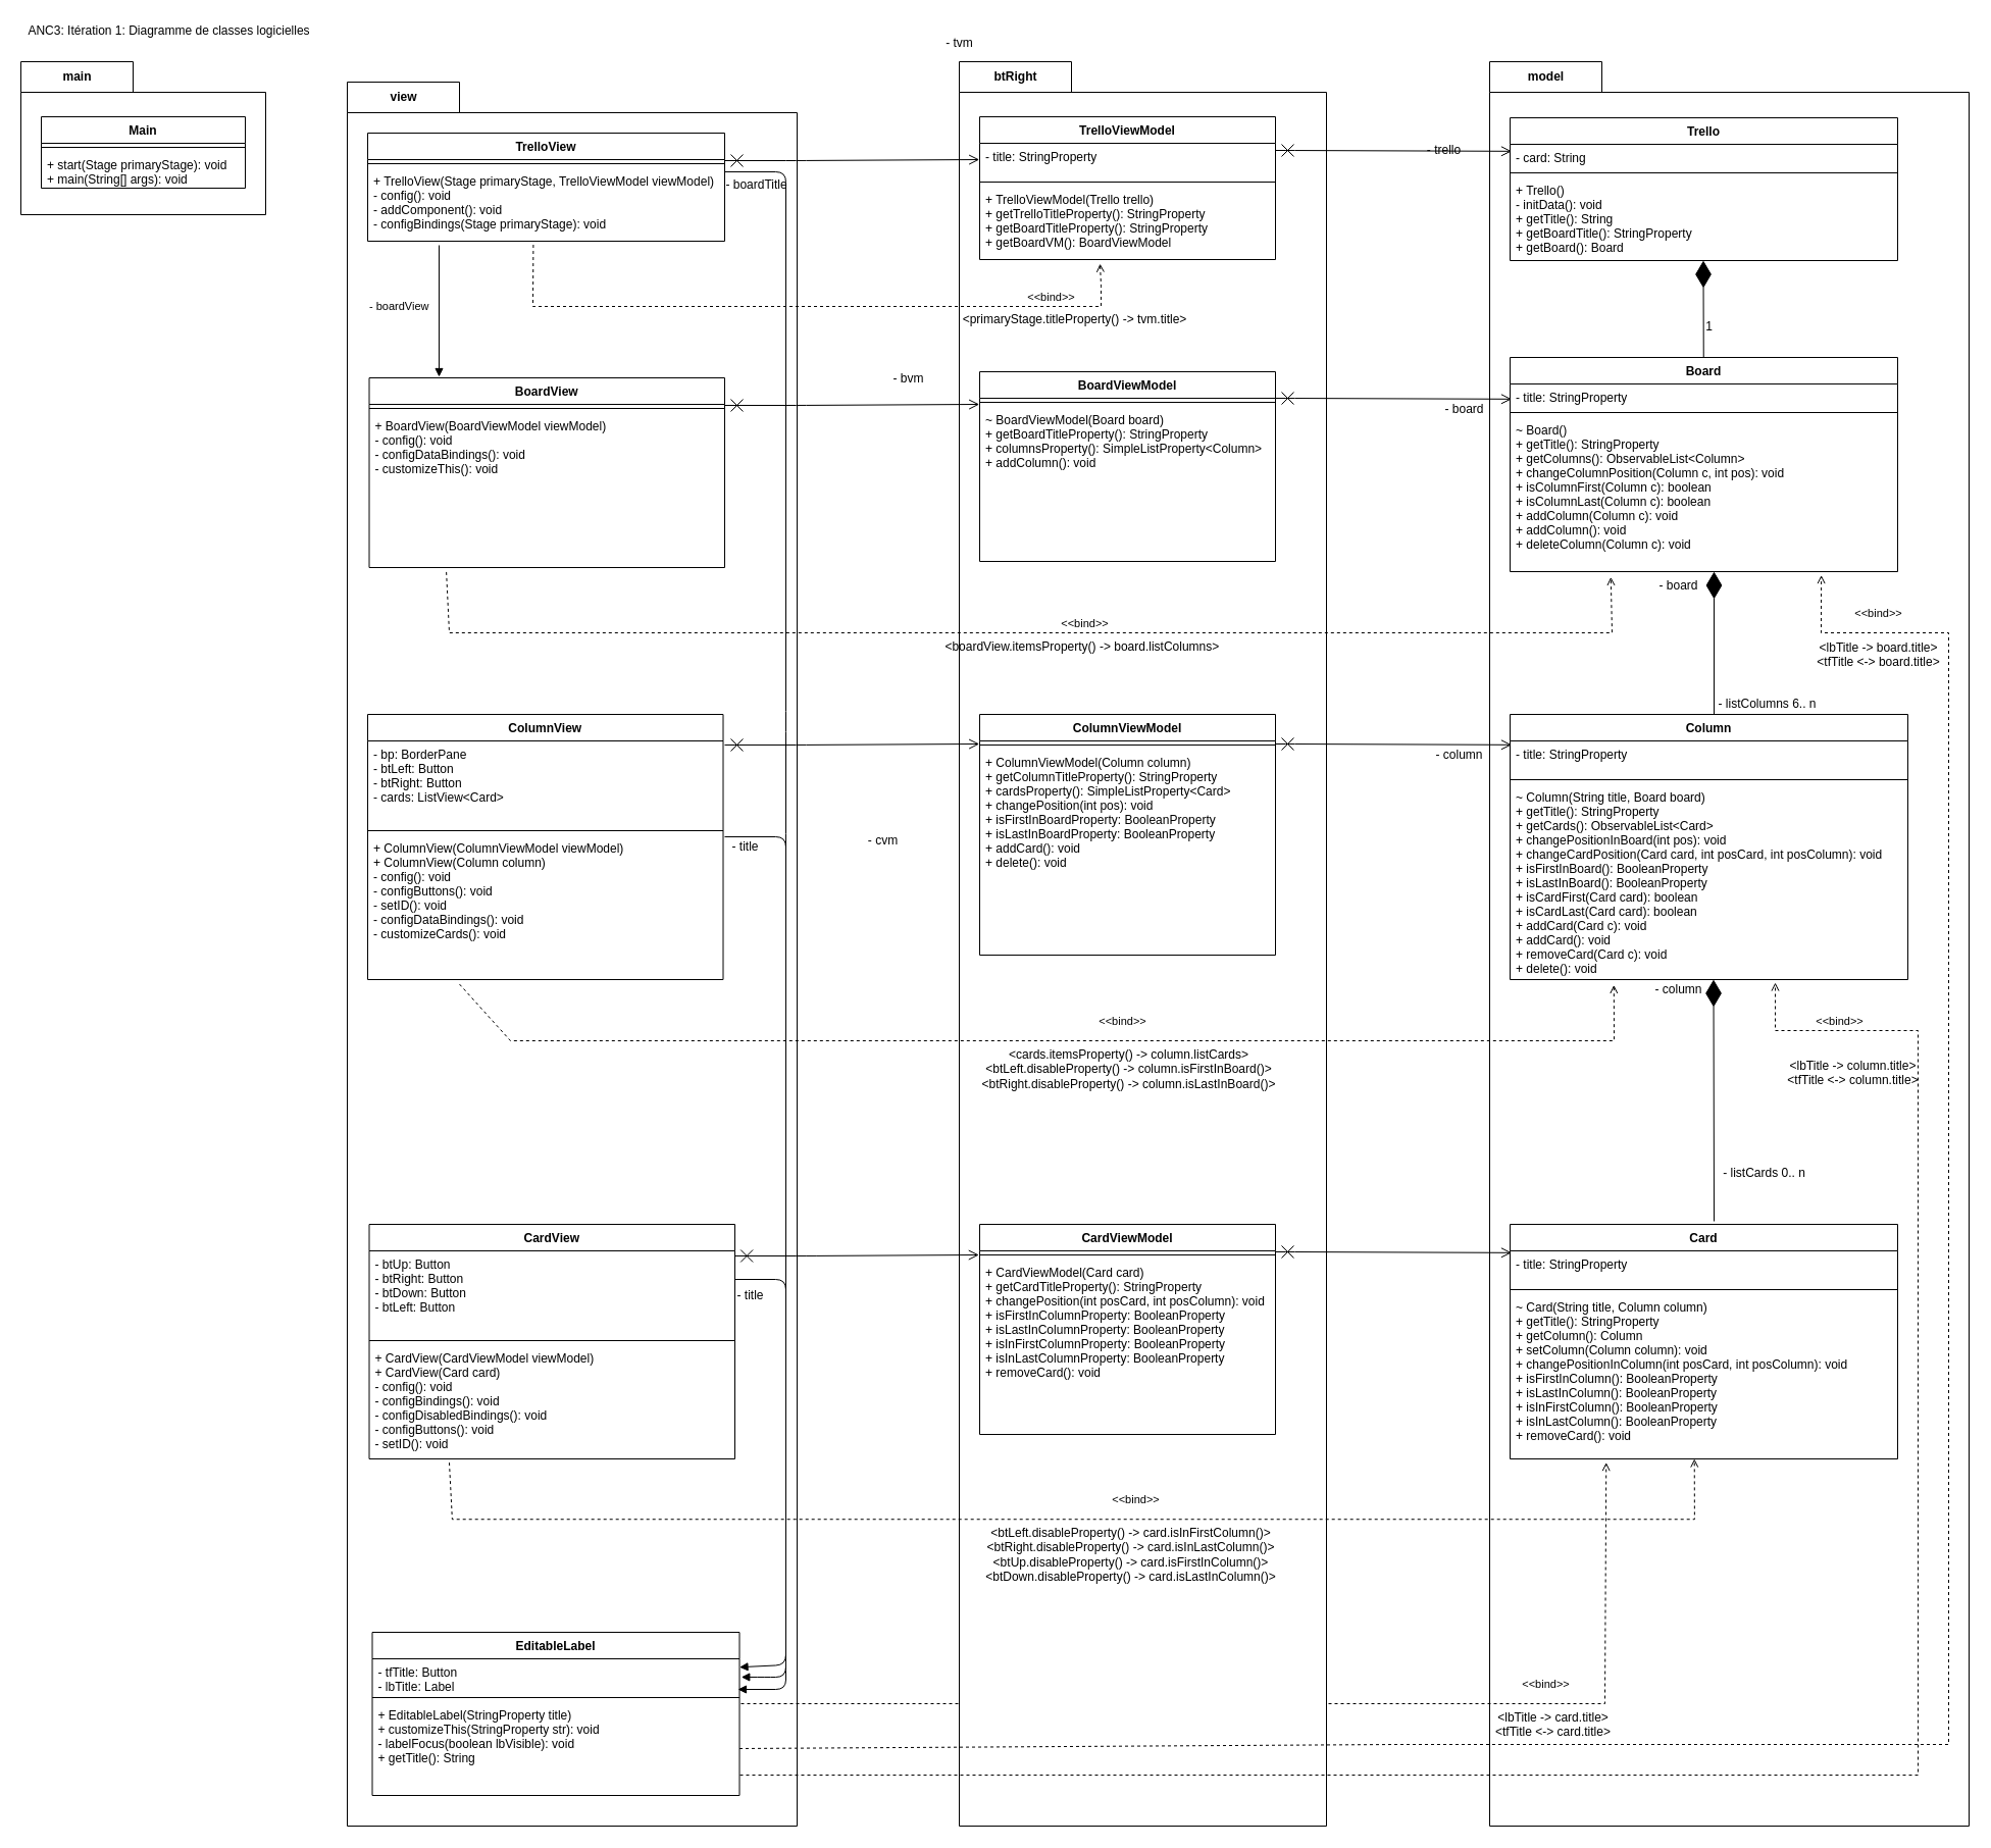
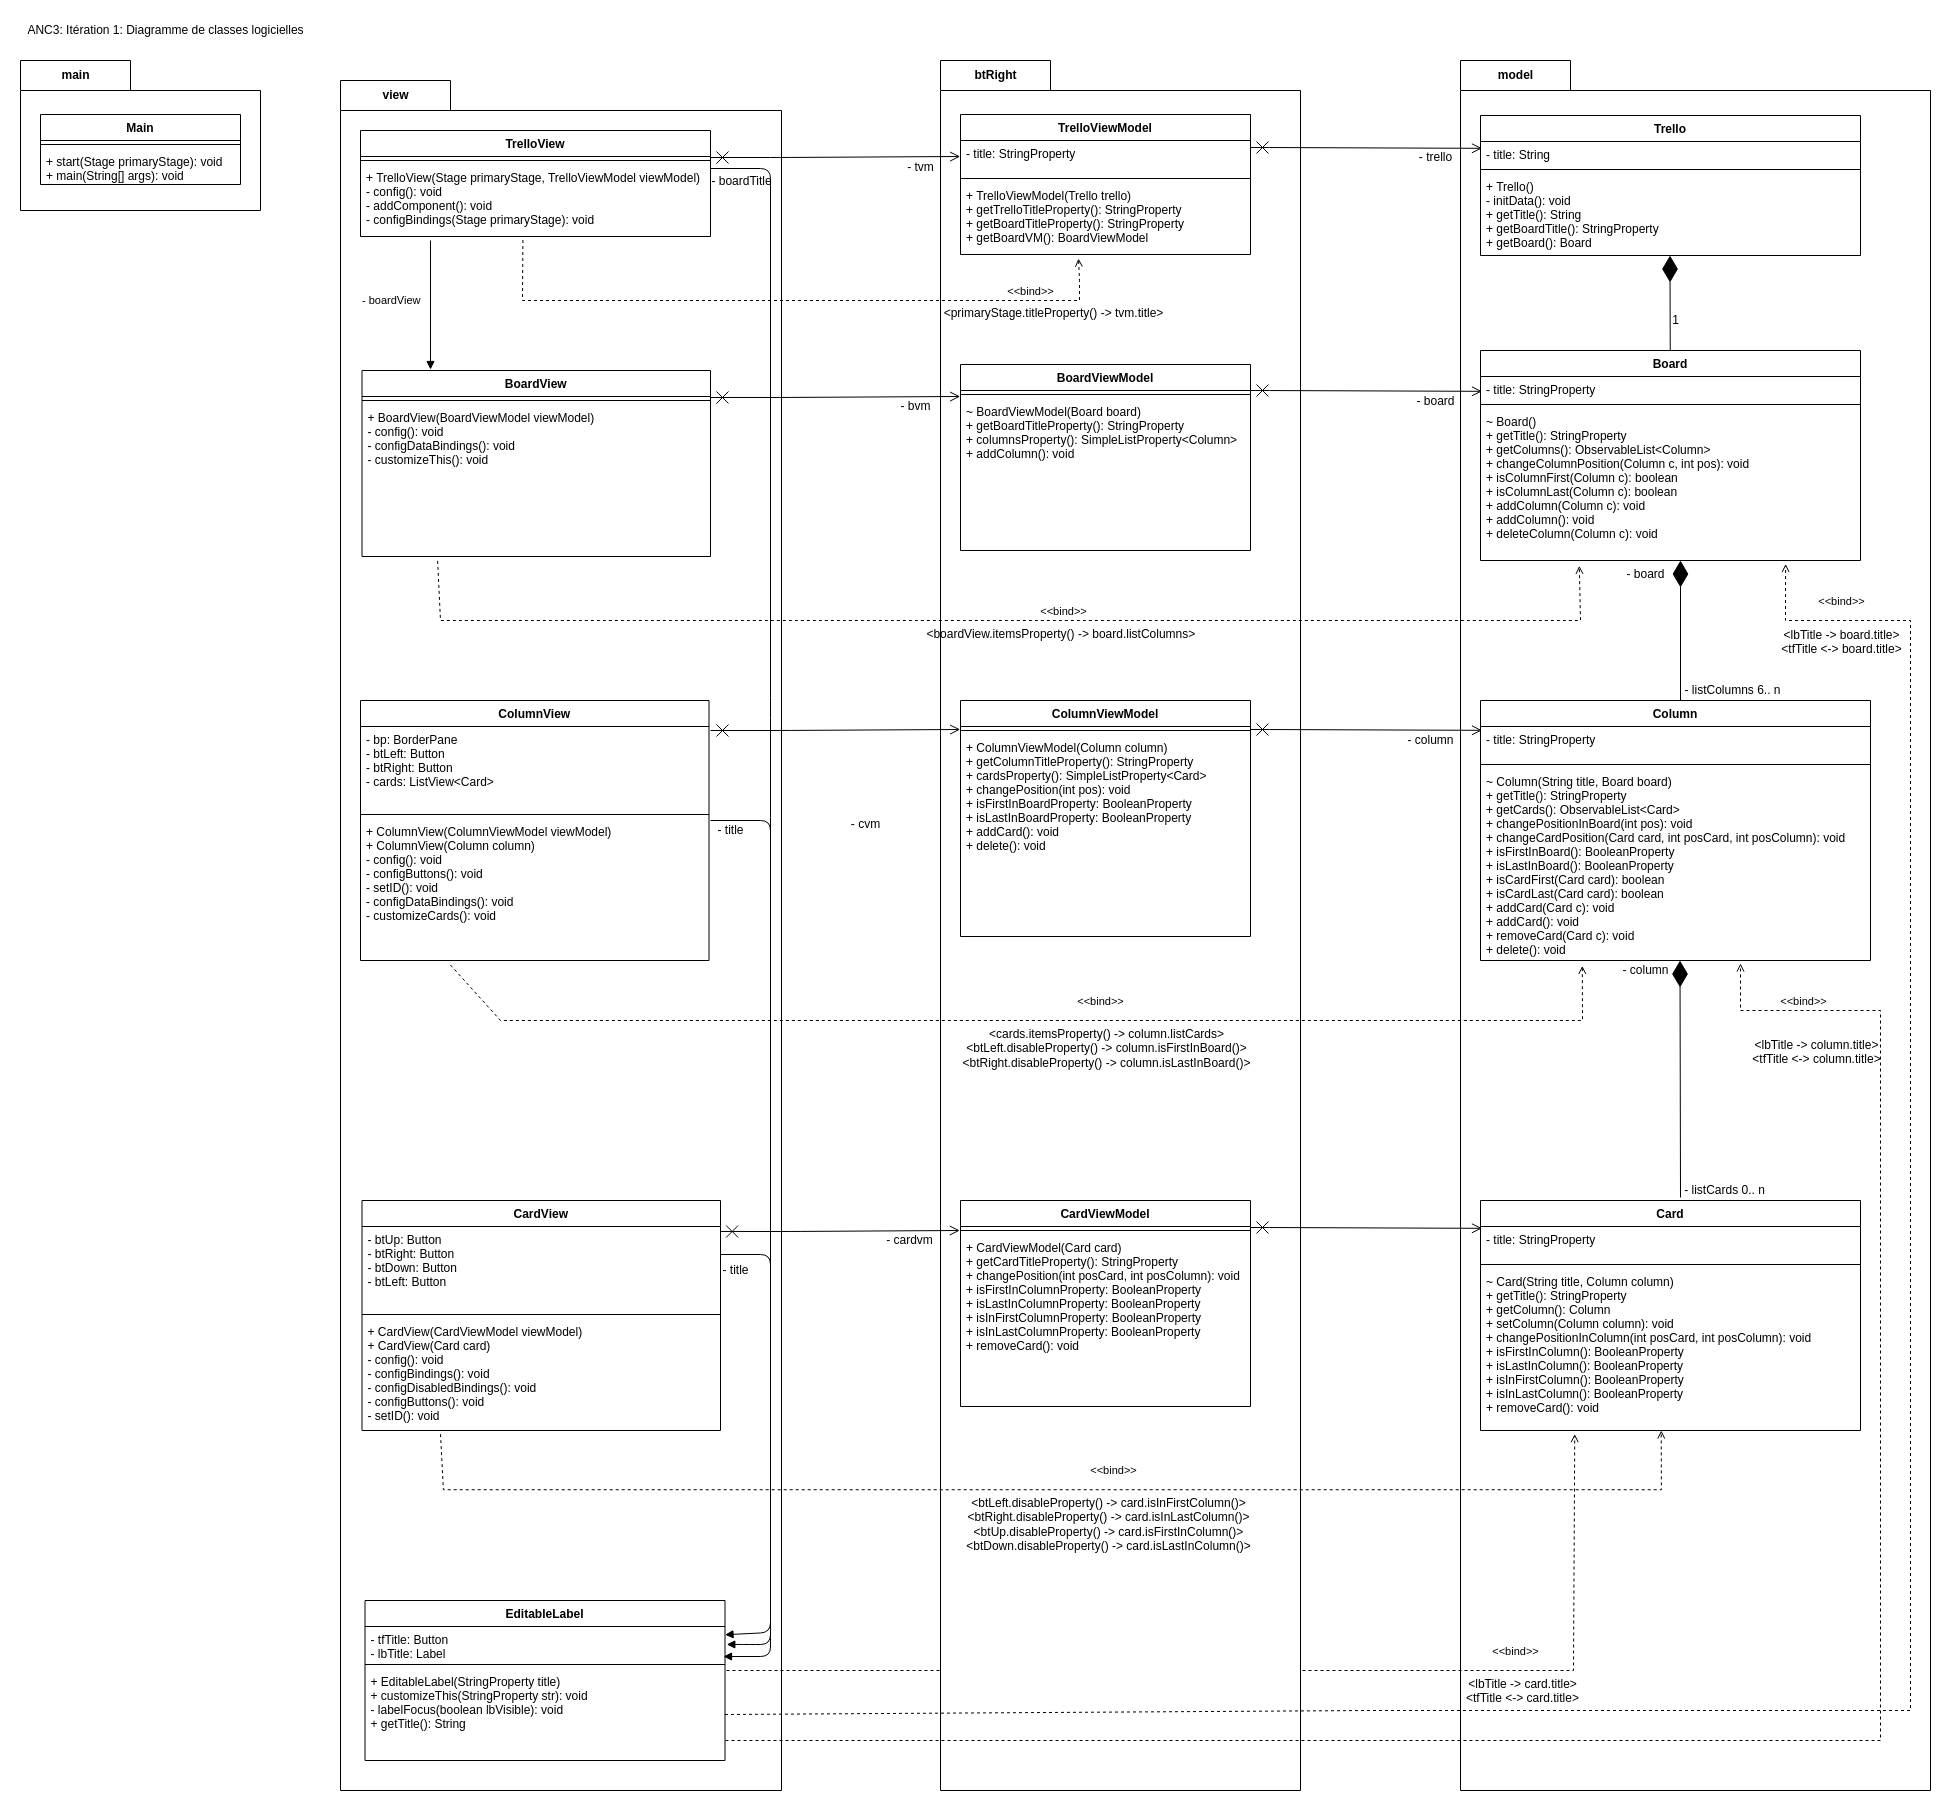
- <mxCell id="81" value="- tvm" style="text;html=1;align=center;verticalAlign=middle;resizable=0;points=[];autosize=1;" parent="1" vertex="1"><mxGeometry x="920" y="32" width="40" height="20" as="geometry" /></mxCell>
+ <mxCell id="81" value="- tvm" style="text;html=1;align=center;verticalAlign=middle;resizable=0;points=[];autosize=1;" parent="1" vertex="1"><mxGeometry x="900" y="157" width="40" height="20" as="geometry" /></mxCell>
- <mxCell id="77" value="- trello" style="text;html=1;align=center;verticalAlign=middle;resizable=0;points=[];autosize=1;" parent="1" vertex="1"><mxGeometry x="1390" y="137" width="50" height="20" as="geometry" /></mxCell>
+ <mxCell id="77" value="- trello" style="text;html=1;align=center;verticalAlign=middle;resizable=0;points=[];autosize=1;" parent="1" vertex="1"><mxGeometry x="1410" y="147" width="50" height="20" as="geometry" /></mxCell>
- <mxCell id="4" value="- card: String" style="text;strokeColor=none;fillColor=none;align=left;verticalAlign=top;spacingLeft=4;spacingRight=4;overflow=hidden;rotatable=0;points=[[0,0.5],[1,0.5]];portConstraint=eastwest;" parent="3" vertex="1"><mxGeometry y="26" width="380" height="24" as="geometry" /></mxCell>
+ <mxCell id="4" value="- title: String" style="text;strokeColor=none;fillColor=none;align=left;verticalAlign=top;spacingLeft=4;spacingRight=4;overflow=hidden;rotatable=0;points=[[0,0.5],[1,0.5]];portConstraint=eastwest;" parent="3" vertex="1"><mxGeometry y="26" width="380" height="24" as="geometry" /></mxCell>
- <mxCell id="82" value="- bvm" style="text;html=1;align=center;verticalAlign=middle;resizable=0;points=[];autosize=1;" parent="1" vertex="1"><mxGeometry x="865" y="361" width="50" height="20" as="geometry" /></mxCell>
+ <mxCell id="82" value="- bvm" style="text;html=1;align=center;verticalAlign=middle;resizable=0;points=[];autosize=1;" parent="1" vertex="1"><mxGeometry x="890" y="396" width="50" height="20" as="geometry" /></mxCell>
- <mxCell id="23" value="- listCards 0.. n" style="text;html=1;align=center;verticalAlign=middle;resizable=0;points=[];autosize=1;" parent="2" vertex="1"><mxGeometry x="219" y="1080" width="100" height="20" as="geometry" /></mxCell>
+ <mxCell id="23" value="- listCards 0.. n" style="text;html=1;align=center;verticalAlign=middle;resizable=0;points=[];autosize=1;" parent="2" vertex="1"><mxGeometry x="214" y="1120" width="100" height="20" as="geometry" /></mxCell>
+ <mxCell id="84" value="- cardvm" style="text;html=1;align=center;verticalAlign=middle;resizable=0;points=[];autosize=1;" parent="1" vertex="1"><mxGeometry x="878.5" y="1230" width="60" height="20" as="geometry" /></mxCell>
